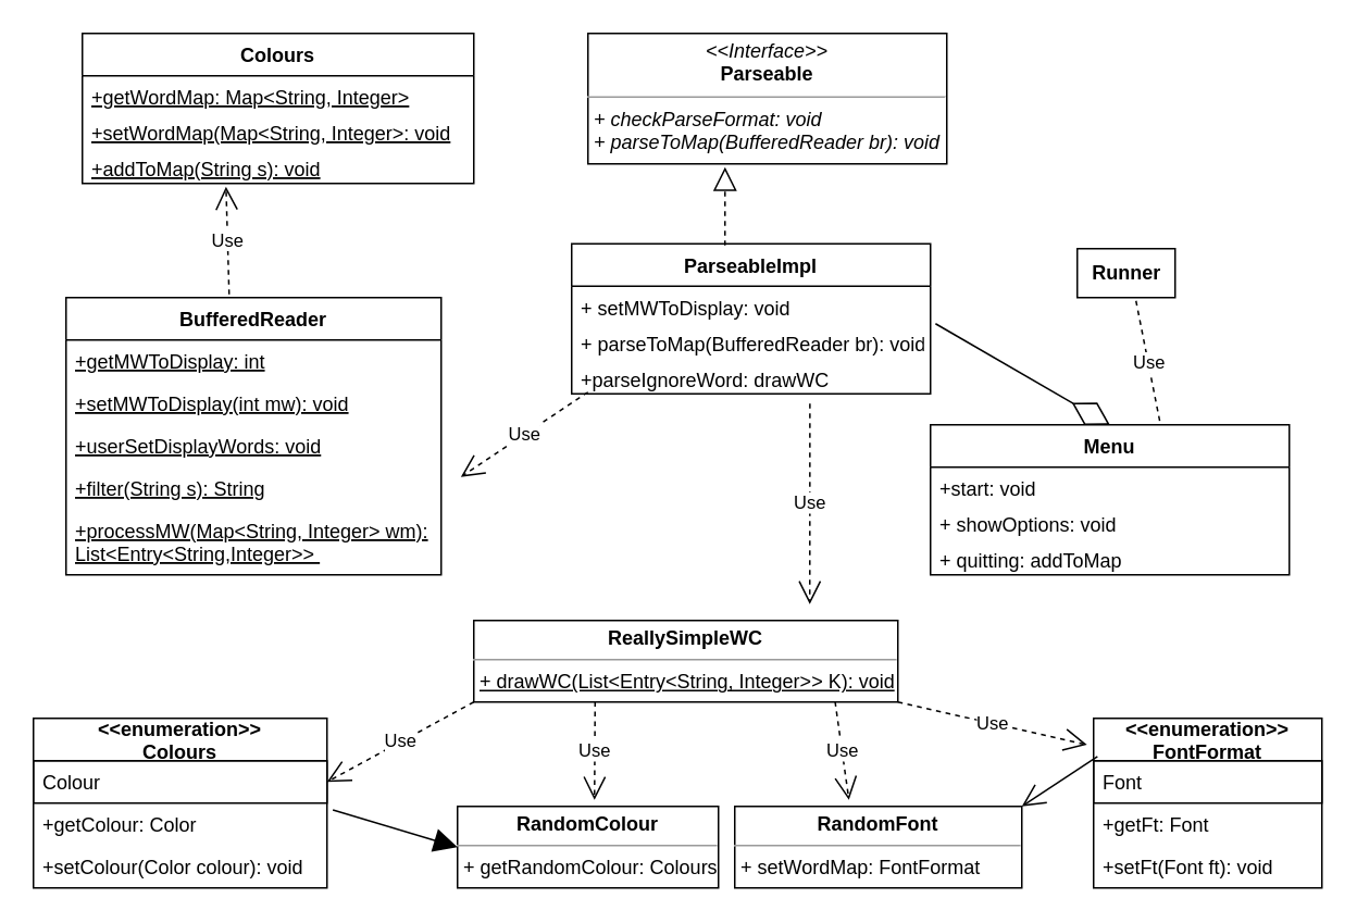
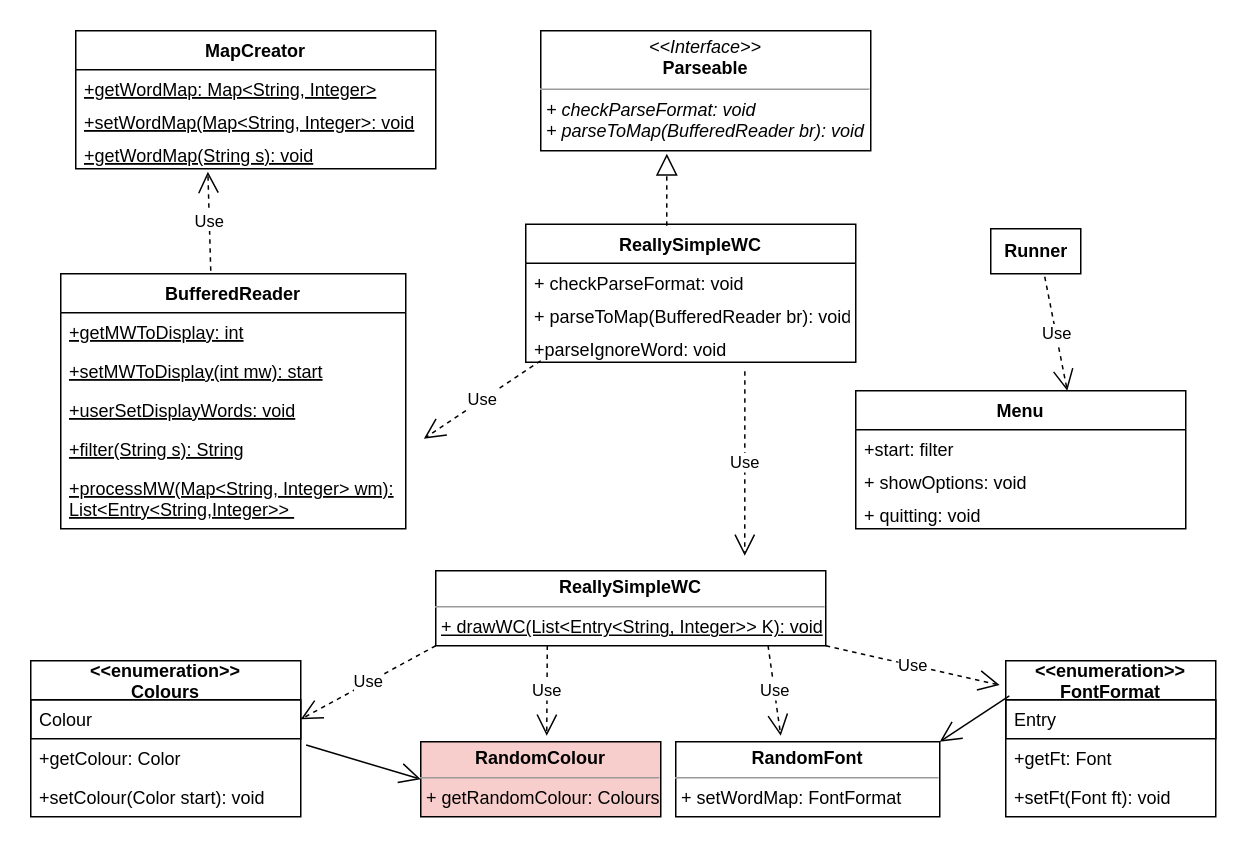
- <mxCell id="10" value="Colours" style="swimlane;fontStyle=1;align=center;verticalAlign=top;childLayout=stackLayout;horizontal=1;startSize=26;horizontalStack=0;resizeParent=1;resizeParentMax=0;resizeLast=0;collapsible=1;marginBottom=0;" parent="1" vertex="1"><mxGeometry x="50" y="20" width="240" height="92" as="geometry" /></mxCell>
+ <mxCell id="10" value="MapCreator" style="swimlane;fontStyle=1;align=center;verticalAlign=top;childLayout=stackLayout;horizontal=1;startSize=26;horizontalStack=0;resizeParent=1;resizeParentMax=0;resizeLast=0;collapsible=1;marginBottom=0;" parent="1" vertex="1"><mxGeometry x="50" y="20" width="240" height="92" as="geometry" /></mxCell>
- <mxCell id="13" value="+addToMap(String s): void" style="text;strokeColor=none;fillColor=none;align=left;verticalAlign=top;spacingLeft=4;spacingRight=4;overflow=hidden;rotatable=0;points=[[0,0.5],[1,0.5]];portConstraint=eastwest;fontStyle=4" parent="10" vertex="1"><mxGeometry y="70" width="240" height="22" as="geometry" /></mxCell>
+ <mxCell id="13" value="+getWordMap(String s): void" style="text;strokeColor=none;fillColor=none;align=left;verticalAlign=top;spacingLeft=4;spacingRight=4;overflow=hidden;rotatable=0;points=[[0,0.5],[1,0.5]];portConstraint=eastwest;fontStyle=4" parent="10" vertex="1"><mxGeometry y="70" width="240" height="22" as="geometry" /></mxCell>
- <mxCell id="18" value="ParseableImpl" style="swimlane;fontStyle=1;align=center;verticalAlign=top;childLayout=stackLayout;horizontal=1;startSize=26;horizontalStack=0;resizeParent=1;resizeParentMax=0;resizeLast=0;collapsible=1;marginBottom=0;" parent="1" vertex="1"><mxGeometry x="350" y="149" width="220" height="92" as="geometry" /></mxCell>
+ <mxCell id="18" value="ReallySimpleWC" style="swimlane;fontStyle=1;align=center;verticalAlign=top;childLayout=stackLayout;horizontal=1;startSize=26;horizontalStack=0;resizeParent=1;resizeParentMax=0;resizeLast=0;collapsible=1;marginBottom=0;" parent="1" vertex="1"><mxGeometry x="350" y="149" width="220" height="92" as="geometry" /></mxCell>
- <mxCell id="19" value="+ setMWToDisplay: void" style="text;strokeColor=none;fillColor=none;align=left;verticalAlign=top;spacingLeft=4;spacingRight=4;overflow=hidden;rotatable=0;points=[[0,0.5],[1,0.5]];portConstraint=eastwest;fontStyle=0" parent="18" vertex="1"><mxGeometry y="26" width="220" height="22" as="geometry" /></mxCell>
+ <mxCell id="19" value="+ checkParseFormat: void" style="text;strokeColor=none;fillColor=none;align=left;verticalAlign=top;spacingLeft=4;spacingRight=4;overflow=hidden;rotatable=0;points=[[0,0.5],[1,0.5]];portConstraint=eastwest;fontStyle=0" parent="18" vertex="1"><mxGeometry y="26" width="220" height="22" as="geometry" /></mxCell>
- <mxCell id="39" value="" style="endArrow=diamondThin;endFill=0;endSize=24;html=1;rounded=0;exitX=1.014;exitY=0.045;exitDx=0;exitDy=0;exitPerimeter=0;entryX=0.5;entryY=0;entryDx=0;entryDy=0;" parent="1" source="20" target="14" edge="1"><mxGeometry width="160" relative="1" as="geometry"><mxPoint x="740" y="370" as="sourcePoint" /><mxPoint x="680" y="250" as="targetPoint" /></mxGeometry></mxCell>
- <mxCell id="21" value="+parseIgnoreWord: drawWC" style="text;strokeColor=none;fillColor=none;align=left;verticalAlign=top;spacingLeft=4;spacingRight=4;overflow=hidden;rotatable=0;points=[[0,0.5],[1,0.5]];portConstraint=eastwest;fontStyle=0" parent="18" vertex="1"><mxGeometry y="70" width="220" height="22" as="geometry" /></mxCell>
+ <mxCell id="21" value="+parseIgnoreWord: void" style="text;strokeColor=none;fillColor=none;align=left;verticalAlign=top;spacingLeft=4;spacingRight=4;overflow=hidden;rotatable=0;points=[[0,0.5],[1,0.5]];portConstraint=eastwest;fontStyle=0" parent="18" vertex="1"><mxGeometry y="70" width="220" height="22" as="geometry" /></mxCell>
- <mxCell id="29" value="+setMWToDisplay(int mw): void" style="text;strokeColor=none;fillColor=none;align=left;verticalAlign=top;spacingLeft=4;spacingRight=4;overflow=hidden;rotatable=0;points=[[0,0.5],[1,0.5]];portConstraint=eastwest;fontStyle=4" parent="27" vertex="1"><mxGeometry y="52" width="230" height="26" as="geometry" /></mxCell>
+ <mxCell id="29" value="+setMWToDisplay(int mw): start" style="text;strokeColor=none;fillColor=none;align=left;verticalAlign=top;spacingLeft=4;spacingRight=4;overflow=hidden;rotatable=0;points=[[0,0.5],[1,0.5]];portConstraint=eastwest;fontStyle=4" parent="27" vertex="1"><mxGeometry y="52" width="230" height="26" as="geometry" /></mxCell>
- <mxCell id="44" value="Use" style="endArrow=none;endSize=12;dashed=1;html=1;rounded=0;exitX=0.6;exitY=1.067;exitDx=0;exitDy=0;entryX=0.641;entryY=0;entryDx=0;entryDy=0;entryPerimeter=0;exitPerimeter=0;" parent="1" source="26" target="14" edge="1"><mxGeometry width="160" relative="1" as="geometry"><mxPoint x="380" y="260" as="sourcePoint" /><mxPoint x="302.07" y="311.996" as="targetPoint" /></mxGeometry></mxCell>
+ <mxCell id="44" value="Use" style="endArrow=open;endSize=12;dashed=1;html=1;rounded=0;exitX=0.6;exitY=1.067;exitDx=0;exitDy=0;entryX=0.641;entryY=0;entryDx=0;entryDy=0;entryPerimeter=0;exitPerimeter=0;" parent="1" source="26" target="14" edge="1"><mxGeometry width="160" relative="1" as="geometry"><mxPoint x="380" y="260" as="sourcePoint" /><mxPoint x="302.07" y="311.996" as="targetPoint" /></mxGeometry></mxCell>
- <mxCell id="15" value="+start: void" style="text;strokeColor=none;fillColor=none;align=left;verticalAlign=top;spacingLeft=4;spacingRight=4;overflow=hidden;rotatable=0;points=[[0,0.5],[1,0.5]];portConstraint=eastwest;fontStyle=0" parent="14" vertex="1"><mxGeometry y="26" width="220" height="22" as="geometry" /></mxCell>
+ <mxCell id="15" value="+start: filter" style="text;strokeColor=none;fillColor=none;align=left;verticalAlign=top;spacingLeft=4;spacingRight=4;overflow=hidden;rotatable=0;points=[[0,0.5],[1,0.5]];portConstraint=eastwest;fontStyle=0" parent="14" vertex="1"><mxGeometry y="26" width="220" height="22" as="geometry" /></mxCell>
- <mxCell id="17" value="+ quitting: addToMap" style="text;strokeColor=none;fillColor=none;align=left;verticalAlign=top;spacingLeft=4;spacingRight=4;overflow=hidden;rotatable=0;points=[[0,0.5],[1,0.5]];portConstraint=eastwest;fontStyle=0" parent="14" vertex="1"><mxGeometry y="70" width="220" height="22" as="geometry" /></mxCell>
+ <mxCell id="17" value="+ quitting: void" style="text;strokeColor=none;fillColor=none;align=left;verticalAlign=top;spacingLeft=4;spacingRight=4;overflow=hidden;rotatable=0;points=[[0,0.5],[1,0.5]];portConstraint=eastwest;fontStyle=0" parent="14" vertex="1"><mxGeometry y="70" width="220" height="22" as="geometry" /></mxCell>
- <mxCell id="7" value="Font" style="text;strokeColor=default;fillColor=none;align=left;verticalAlign=top;spacingLeft=4;spacingRight=4;overflow=hidden;rotatable=0;points=[[0,0.5],[1,0.5]];portConstraint=eastwest;" parent="6" vertex="1"><mxGeometry y="26" width="140" height="26" as="geometry" /></mxCell>
+ <mxCell id="7" value="Entry" style="text;strokeColor=default;fillColor=none;align=left;verticalAlign=top;spacingLeft=4;spacingRight=4;overflow=hidden;rotatable=0;points=[[0,0.5],[1,0.5]];portConstraint=eastwest;" parent="6" vertex="1"><mxGeometry y="26" width="140" height="26" as="geometry" /></mxCell>
- <mxCell id="34" value="" style="endArrow=block;endFill=1;endSize=12;html=1;rounded=0;exitX=1.02;exitY=0.162;exitDx=0;exitDy=0;exitPerimeter=0;entryX=0;entryY=0.5;entryDx=0;entryDy=0;" parent="1" source="4" target="23" edge="1"><mxGeometry width="160" relative="1" as="geometry"><mxPoint x="749.58" y="357.406" as="sourcePoint" /><mxPoint x="750" y="410" as="targetPoint" /></mxGeometry></mxCell>
+ <mxCell id="34" value="" style="endArrow=open;endFill=1;endSize=12;html=1;rounded=0;exitX=1.02;exitY=0.162;exitDx=0;exitDy=0;exitPerimeter=0;entryX=0;entryY=0.5;entryDx=0;entryDy=0;" parent="1" source="4" target="23" edge="1"><mxGeometry width="160" relative="1" as="geometry"><mxPoint x="749.58" y="357.406" as="sourcePoint" /><mxPoint x="750" y="410" as="targetPoint" /></mxGeometry></mxCell>
- <mxCell id="23" value="&lt;p style=&quot;margin: 0px ; margin-top: 4px ; text-align: center&quot;&gt;&lt;b&gt;RandomColour&lt;/b&gt;&lt;/p&gt;&lt;hr size=&quot;1&quot;&gt;&lt;p style=&quot;margin: 0px ; margin-left: 4px&quot;&gt;+ getRandomColour: Colours&lt;/p&gt;" style="verticalAlign=top;align=left;overflow=fill;fontSize=12;fontFamily=Helvetica;html=1;strokeColor=default;" parent="1" vertex="1"><mxGeometry x="280" y="494" width="160" height="50" as="geometry" /></mxCell>
+ <mxCell id="23" value="&lt;p style=&quot;margin: 0px ; margin-top: 4px ; text-align: center&quot;&gt;&lt;b&gt;RandomColour&lt;/b&gt;&lt;/p&gt;&lt;hr size=&quot;1&quot;&gt;&lt;p style=&quot;margin: 0px ; margin-left: 4px&quot;&gt;+ getRandomColour: Colours&lt;/p&gt;" style="verticalAlign=top;align=left;overflow=fill;fontSize=12;fontFamily=Helvetica;html=1;strokeColor=default;fillColor=#f8cecc;" parent="1" vertex="1"><mxGeometry x="280" y="494" width="160" height="50" as="geometry" /></mxCell>
- <mxCell id="5" value="+setColour(Color colour): void" style="text;strokeColor=none;fillColor=none;align=left;verticalAlign=top;spacingLeft=4;spacingRight=4;overflow=hidden;rotatable=0;points=[[0,0.5],[1,0.5]];portConstraint=eastwest;" parent="2" vertex="1"><mxGeometry y="78" width="180" height="26" as="geometry" /></mxCell>
+ <mxCell id="5" value="+setColour(Color start): void" style="text;strokeColor=none;fillColor=none;align=left;verticalAlign=top;spacingLeft=4;spacingRight=4;overflow=hidden;rotatable=0;points=[[0,0.5],[1,0.5]];portConstraint=eastwest;" parent="2" vertex="1"><mxGeometry y="78" width="180" height="26" as="geometry" /></mxCell>
